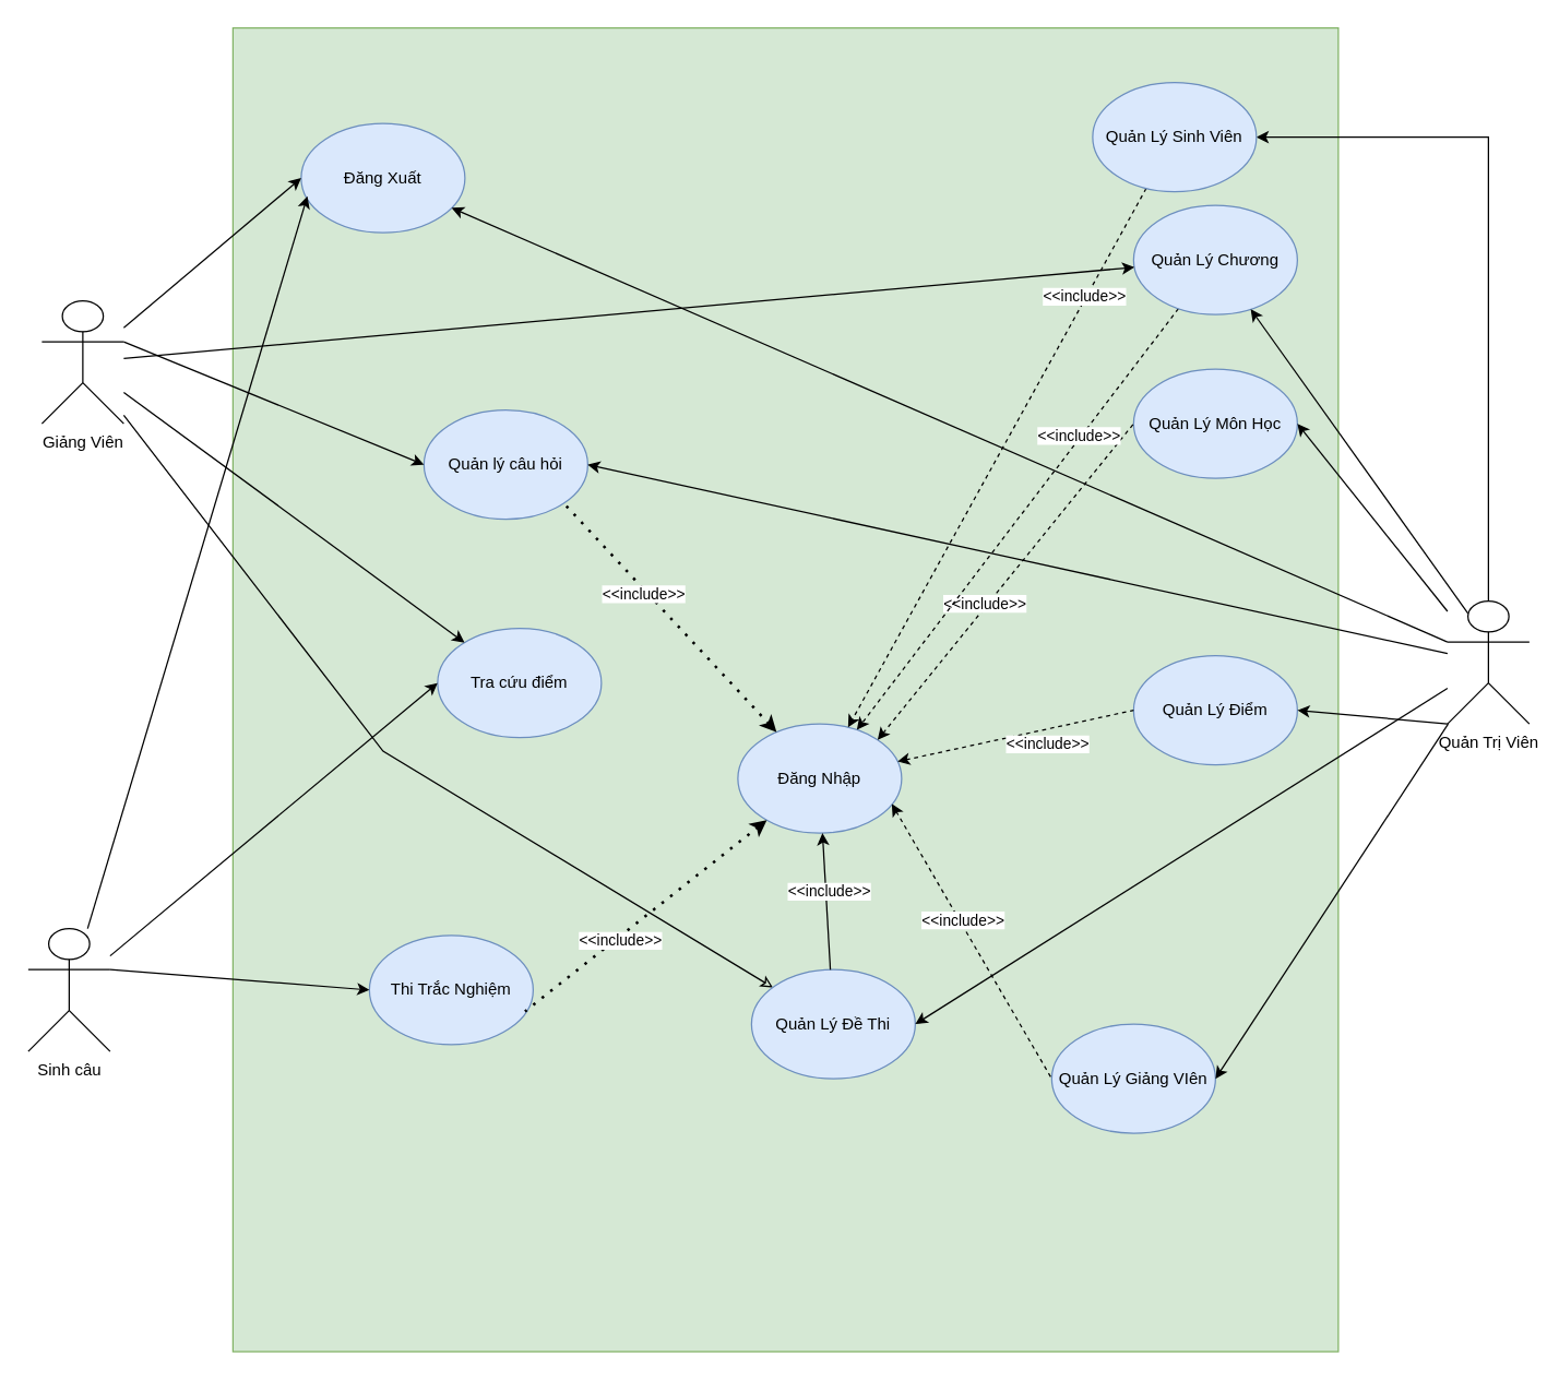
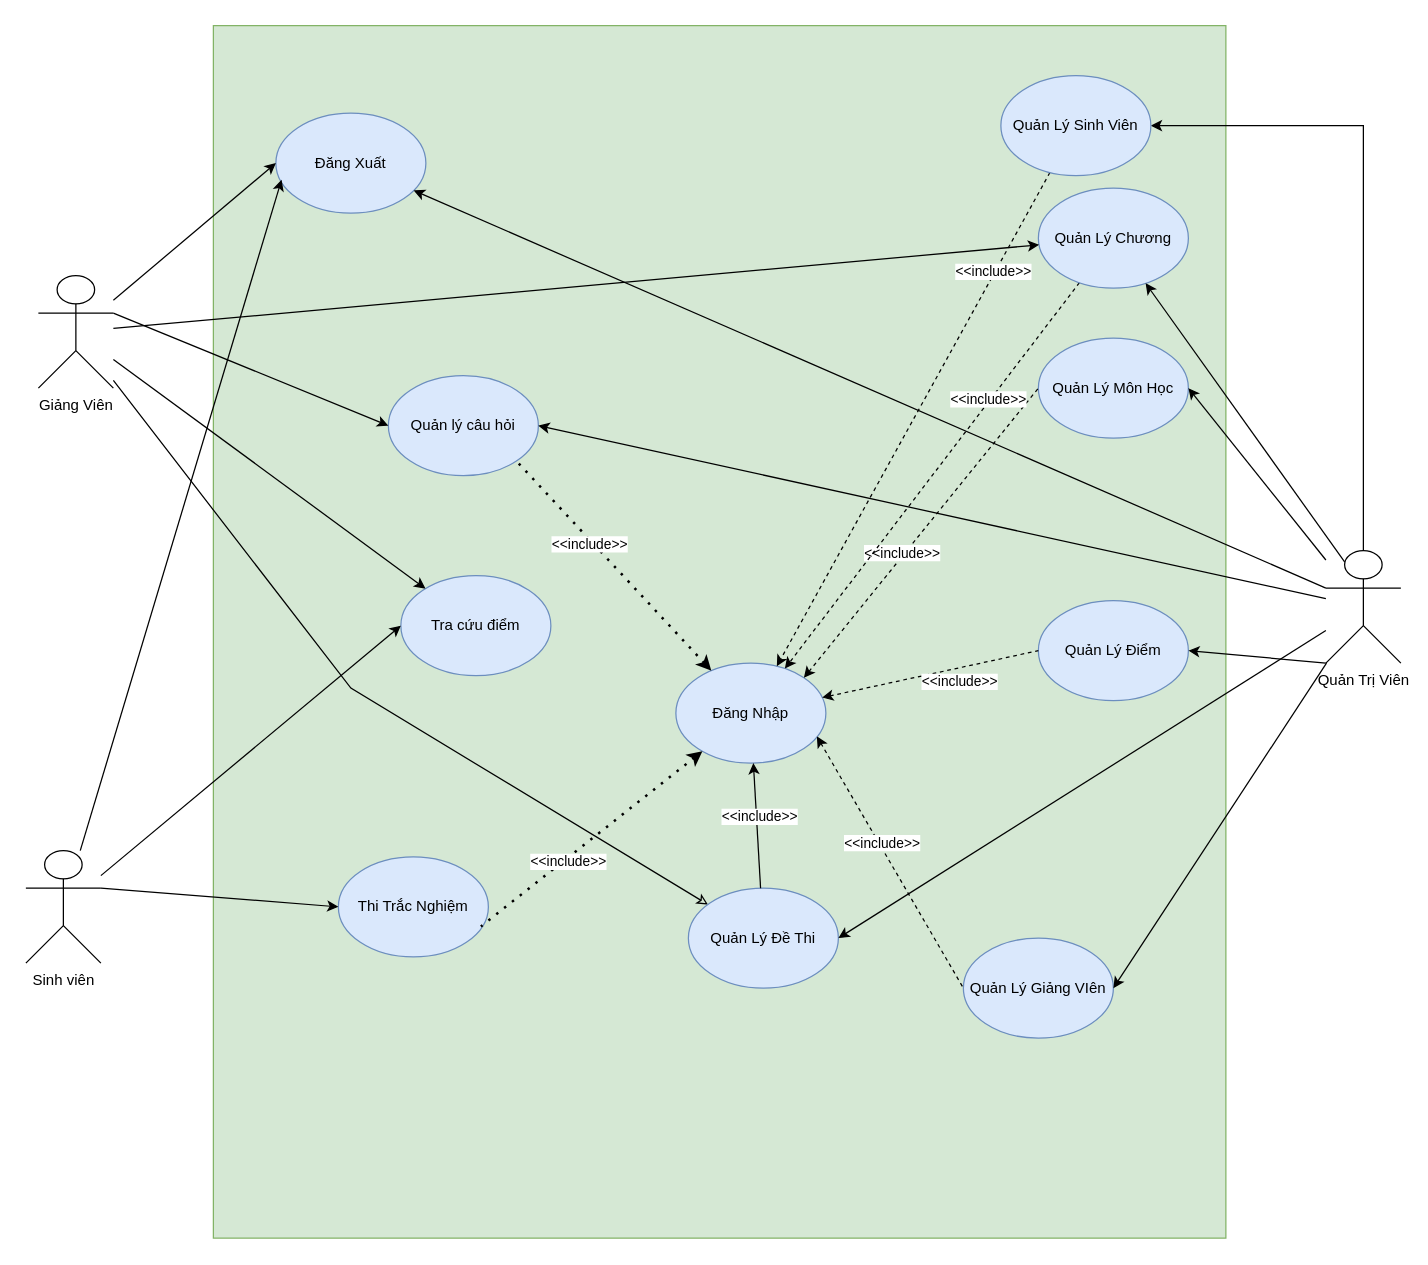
- <mxCell id="4" value="Sinh câu" style="shape=umlActor;verticalLabelPosition=bottom;verticalAlign=top;html=1;outlineConnect=0;" parent="1" vertex="1"><mxGeometry x="20" y="680" width="60" height="90" as="geometry" /></mxCell>
+ <mxCell id="4" value="Sinh viên" style="shape=umlActor;verticalLabelPosition=bottom;verticalAlign=top;html=1;outlineConnect=0;" parent="1" vertex="1"><mxGeometry x="20" y="680" width="60" height="90" as="geometry" /></mxCell>
